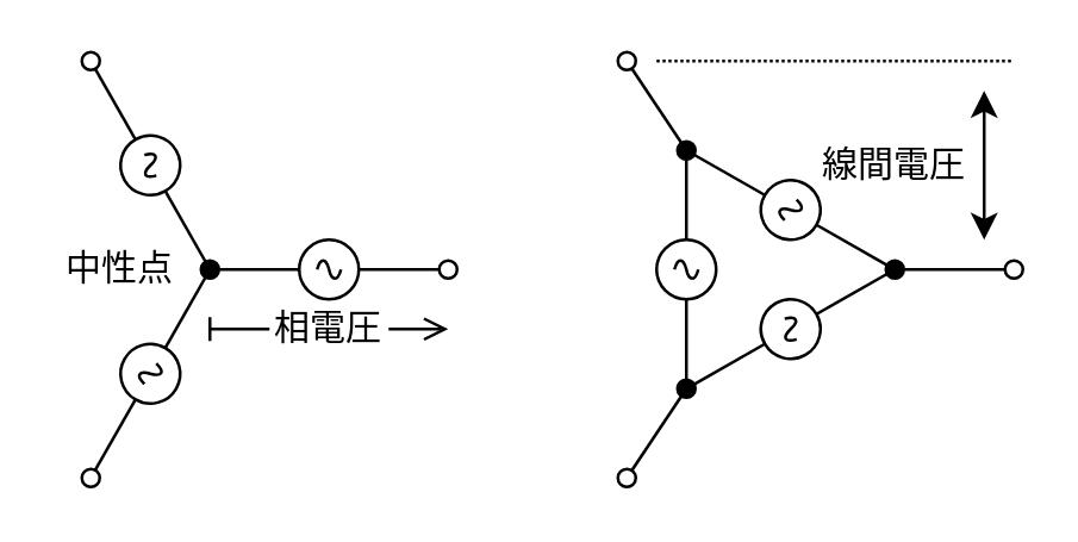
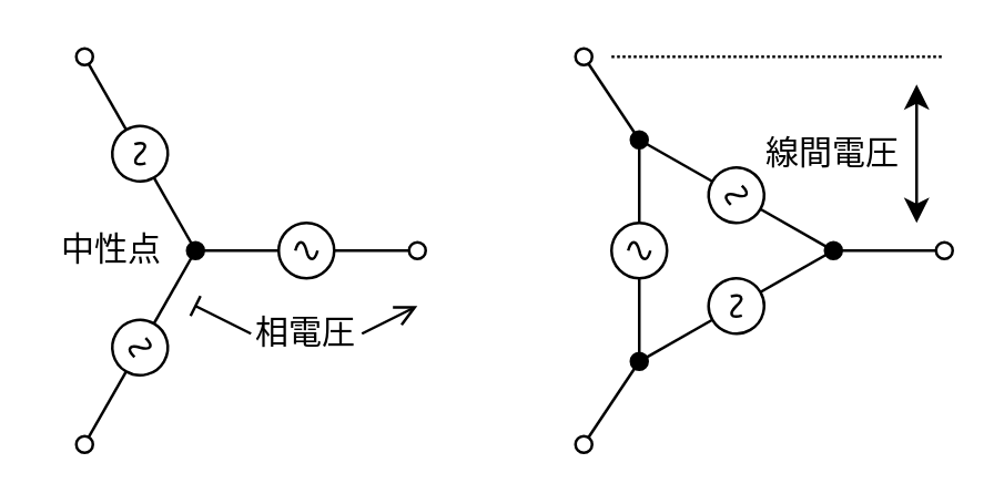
- <mxCell id="9" value="相電圧" style="text;html=1;align=center;verticalAlign=middle;whiteSpace=wrap;rounded=0;" parent="1" vertex="1"><mxGeometry x="90" y="100" width="40" height="20" as="geometry" /></mxCell>
+ <mxCell id="9" value="相電圧" style="text;html=1;align=center;verticalAlign=middle;whiteSpace=wrap;rounded=0;" parent="1" vertex="1"><mxGeometry x="90" y="110" width="40" height="20" as="geometry" /></mxCell>
